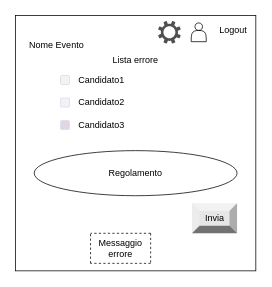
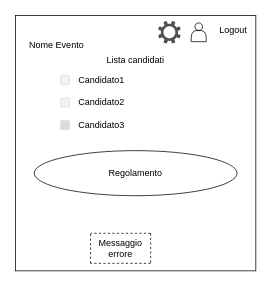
- <mxCell id="6" value="Lista errore" style="text;html=1;strokeColor=none;fillColor=none;align=center;verticalAlign=middle;whiteSpace=wrap;rounded=0;" parent="1" vertex="1"><mxGeometry x="140" y="70" width="80" height="20" as="geometry" /></mxCell>
+ <mxCell id="6" value="Lista candidati" style="text;html=1;strokeColor=none;fillColor=none;align=center;verticalAlign=middle;whiteSpace=wrap;rounded=0;" parent="1" vertex="1"><mxGeometry x="140" y="70" width="80" height="20" as="geometry" /></mxCell>
- <mxCell id="12" value="Invia" style="labelPosition=center;verticalLabelPosition=middle;align=center;html=1;shape=mxgraph.basic.shaded_button;dx=10;fillColor=#E6E6E6;strokeColor=none;" parent="1" vertex="1"><mxGeometry x="255" y="270" width="60" height="40" as="geometry" /></mxCell>
